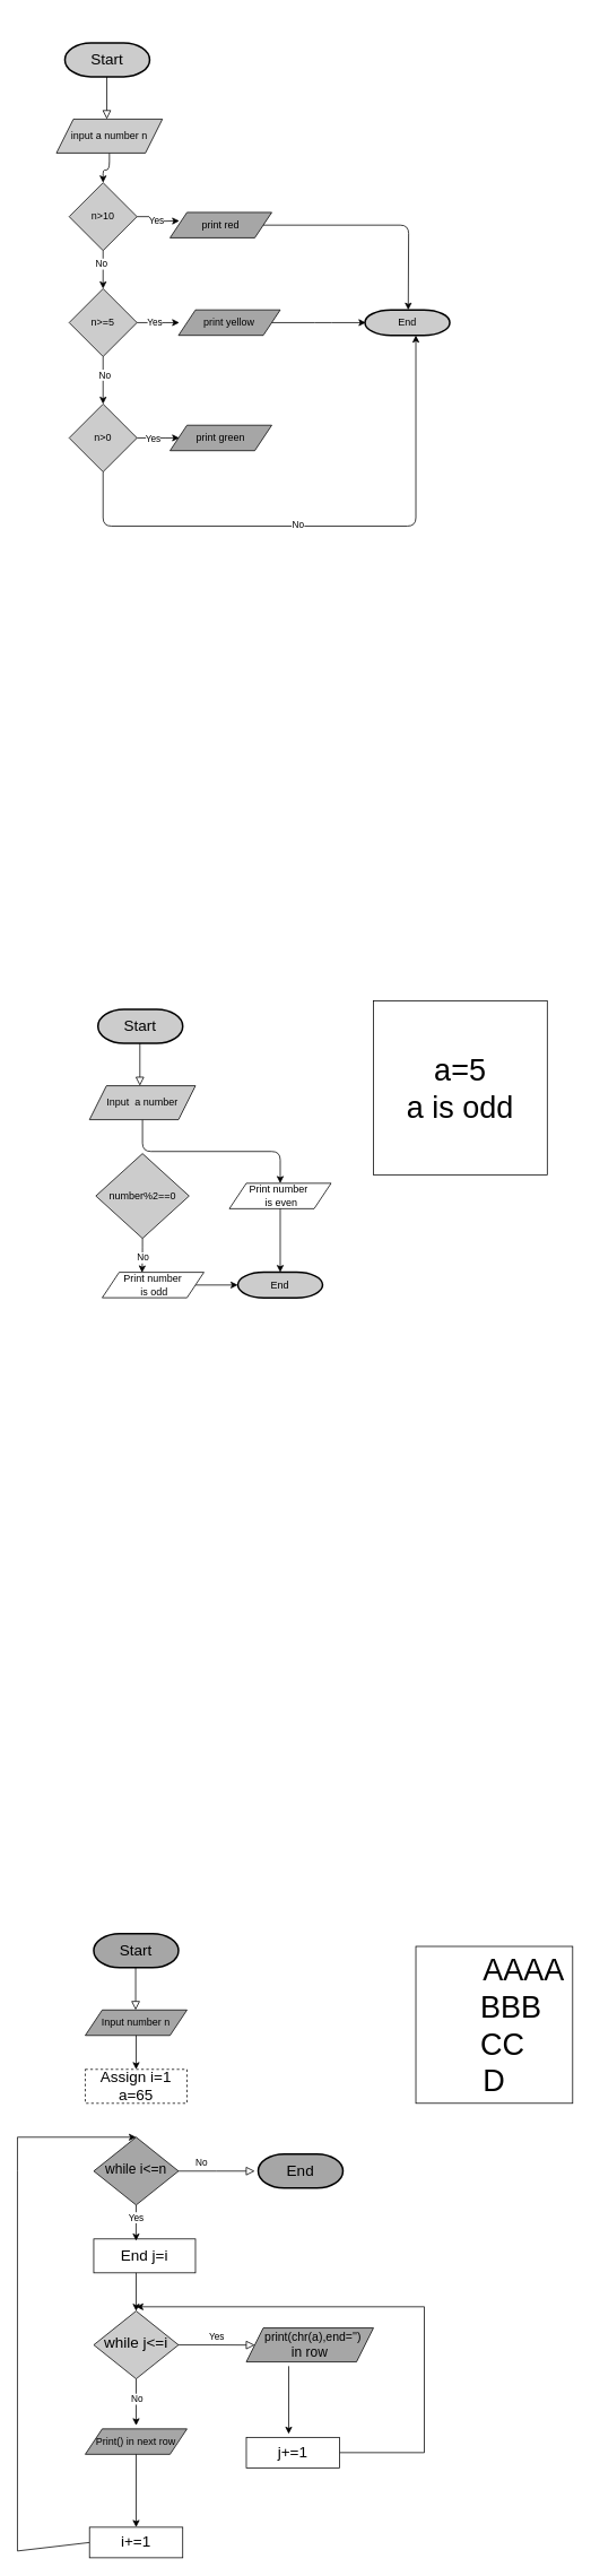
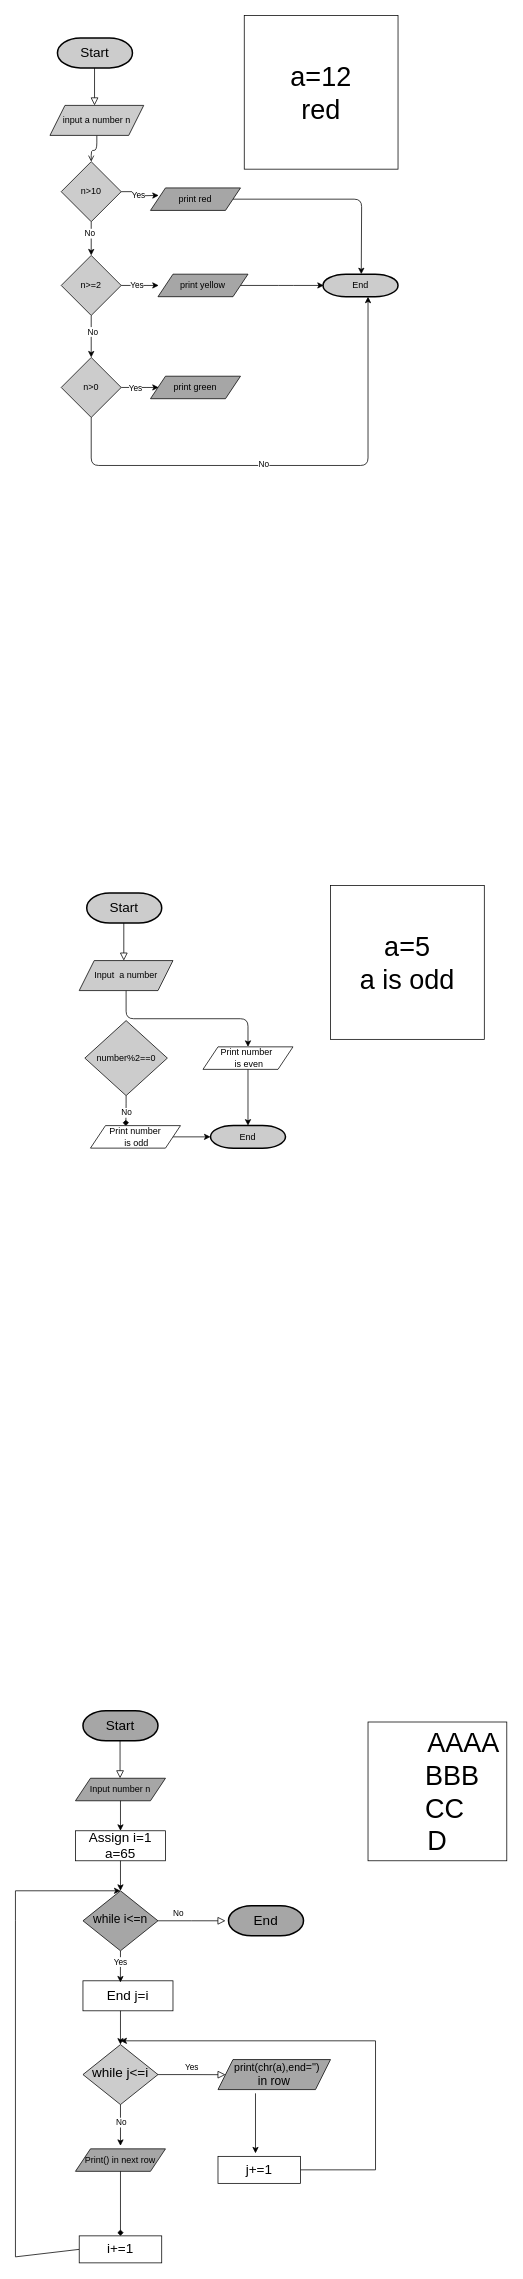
+ <mxCell id="66" value="&lt;span style=&quot;font-size: 36px;&quot;&gt;a=12&lt;/span&gt;&lt;div&gt;&lt;span style=&quot;font-size: 36px;&quot;&gt;red&lt;/span&gt;&lt;/div&gt;" style="whiteSpace=wrap;html=1;aspect=fixed;rounded=0;" parent="1" vertex="1"><mxGeometry x="325" y="20" width="205" height="205" as="geometry" /></mxCell>
- <mxCell id="41" style="edgeStyle=orthogonalEdgeStyle;orthogonalLoop=1;jettySize=auto;html=1;exitX=0.5;exitY=1;exitDx=0;exitDy=0;fillColor=#CCCCCC;" parent="1" source="42" target="49" edge="1"><mxGeometry relative="1" as="geometry" /></mxCell>
+ <mxCell id="41" style="edgeStyle=orthogonalEdgeStyle;orthogonalLoop=1;jettySize=auto;html=1;exitX=0.5;exitY=1;exitDx=0;exitDy=0;fillColor=#CCCCCC;endArrow=open;" parent="1" source="42" target="49" edge="1"><mxGeometry relative="1" as="geometry" /></mxCell>
- <mxCell id="54" value="n&amp;gt;=5" style="rhombus;whiteSpace=wrap;html=1;fillColor=#CCCCCC;" parent="1" vertex="1"><mxGeometry x="81" y="340" width="80" height="80" as="geometry" /></mxCell>
+ <mxCell id="54" value="n&amp;gt;=2" style="rhombus;whiteSpace=wrap;html=1;fillColor=#CCCCCC;" parent="1" vertex="1"><mxGeometry x="81" y="340" width="80" height="80" as="geometry" /></mxCell>
- <mxCell id="34" style="edgeStyle=orthogonalEdgeStyle;orthogonalLoop=1;jettySize=auto;html=1;exitX=0.5;exitY=1;exitDx=0;exitDy=0;entryX=0.392;entryY=0.015;entryDx=0;entryDy=0;fillColor=#CCCCCC;entryPerimeter=0;" parent="1" source="36" target="39" edge="1"><mxGeometry relative="1" as="geometry"><mxPoint x="160" y="1480" as="targetPoint" /></mxGeometry></mxCell>
+ <mxCell id="34" style="edgeStyle=orthogonalEdgeStyle;orthogonalLoop=1;jettySize=auto;html=1;exitX=0.5;exitY=1;exitDx=0;exitDy=0;entryX=0.392;entryY=0.015;entryDx=0;entryDy=0;fillColor=#CCCCCC;entryPerimeter=0;endArrow=diamond;" parent="1" source="36" target="39" edge="1"><mxGeometry relative="1" as="geometry"><mxPoint x="160" y="1480" as="targetPoint" /></mxGeometry></mxCell>
- <mxCell id="10" value="&lt;font style=&quot;font-size: 18px;&quot;&gt;Assign i=1&lt;/font&gt;&lt;div&gt;&lt;font style=&quot;font-size: 18px;&quot;&gt;a=65&lt;/font&gt;&lt;/div&gt;" style="rounded=0;whiteSpace=wrap;html=1;dashed=1;" parent="1" vertex="1"><mxGeometry x="100" y="2440" width="120" height="40" as="geometry" /></mxCell>
+ <mxCell id="10" value="&lt;font style=&quot;font-size: 18px;&quot;&gt;Assign i=1&lt;/font&gt;&lt;div&gt;&lt;font style=&quot;font-size: 18px;&quot;&gt;a=65&lt;/font&gt;&lt;/div&gt;" style="rounded=0;whiteSpace=wrap;html=1;" parent="1" vertex="1"><mxGeometry x="100" y="2440" width="120" height="40" as="geometry" /></mxCell>
+ <mxCell id="12" value="" style="endArrow=classic;html=1;rounded=0;entryX=0.5;entryY=0;entryDx=0;entryDy=0;exitX=0.5;exitY=1;exitDx=0;exitDy=0;" parent="1" source="10" target="3" edge="1"><mxGeometry width="50" height="50" relative="1" as="geometry"><mxPoint x="250" y="2450" as="sourcePoint" /><mxPoint x="300" y="2400" as="targetPoint" /></mxGeometry></mxCell>
- <mxCell id="23" value="" style="endArrow=classic;html=1;rounded=0;entryX=0.5;entryY=0;entryDx=0;entryDy=0;exitX=0.5;exitY=1;exitDx=0;exitDy=0;" parent="1" source="9" target="22" edge="1"><mxGeometry width="50" height="50" relative="1" as="geometry"><mxPoint x="420" y="2880" as="sourcePoint" /><mxPoint x="470" y="2830" as="targetPoint" /></mxGeometry></mxCell>
+ <mxCell id="23" value="" style="endArrow=diamond;html=1;rounded=0;entryX=0.5;entryY=0;entryDx=0;entryDy=0;exitX=0.5;exitY=1;exitDx=0;exitDy=0;" parent="1" source="9" target="22" edge="1"><mxGeometry width="50" height="50" relative="1" as="geometry"><mxPoint x="420" y="2880" as="sourcePoint" /><mxPoint x="470" y="2830" as="targetPoint" /></mxGeometry></mxCell>
